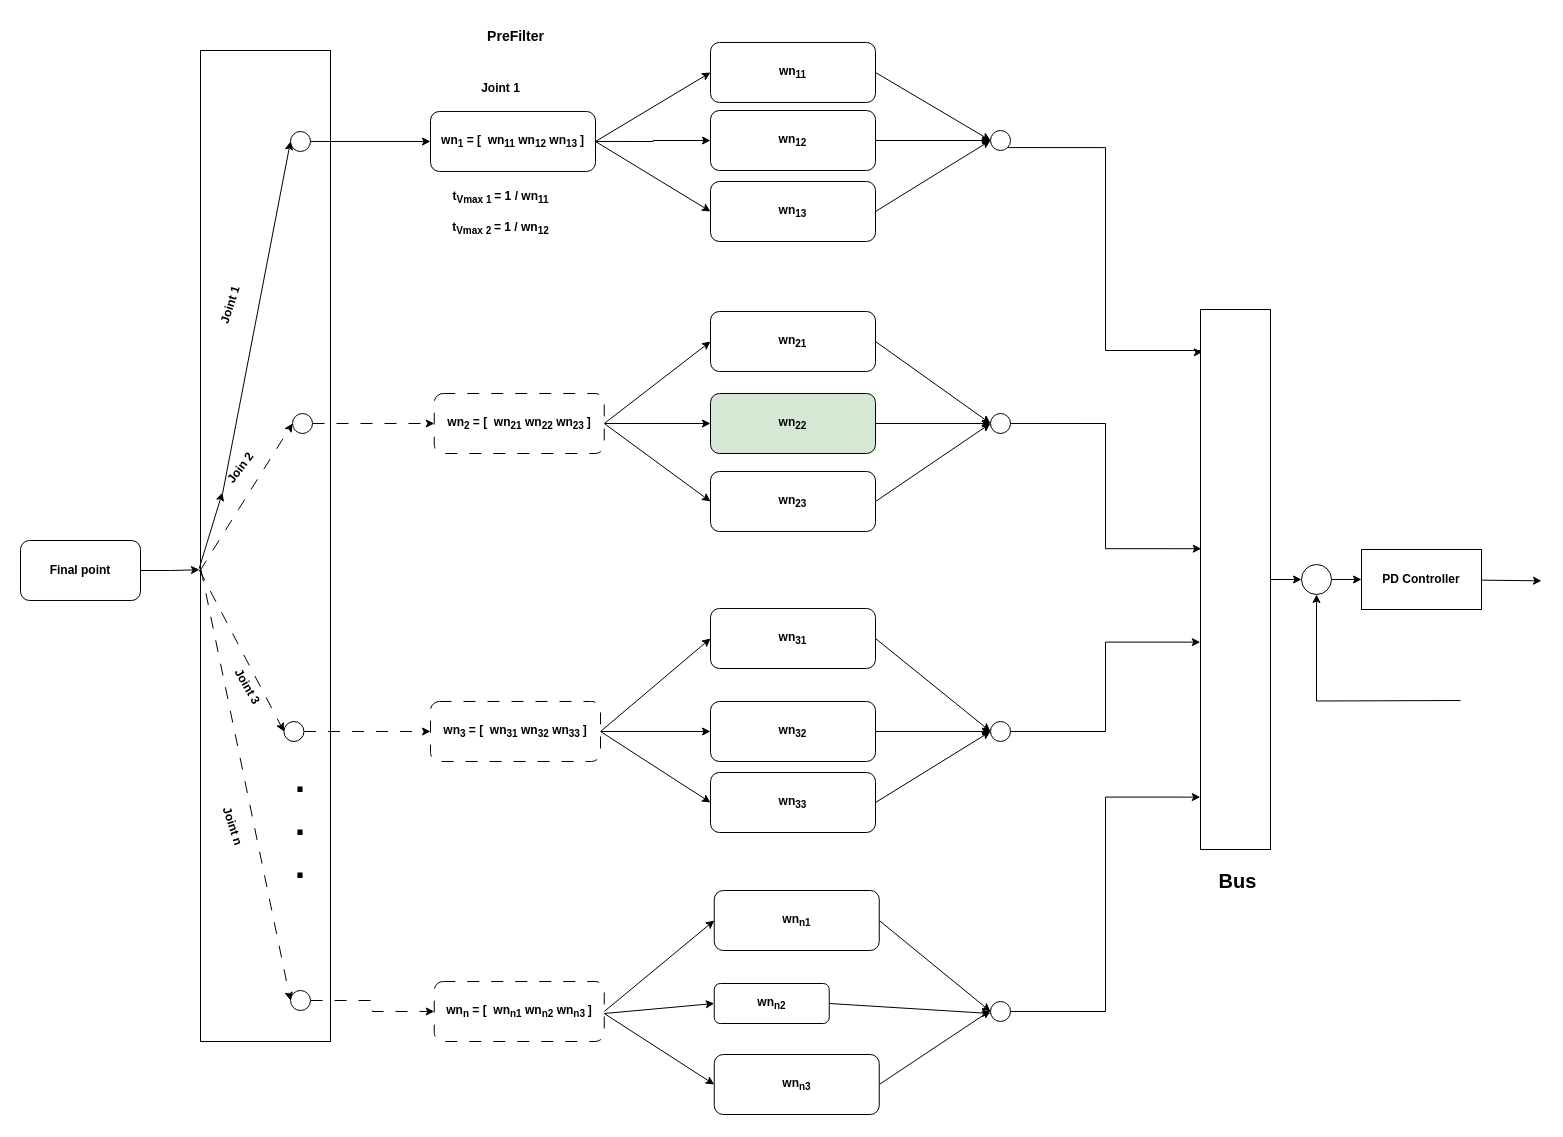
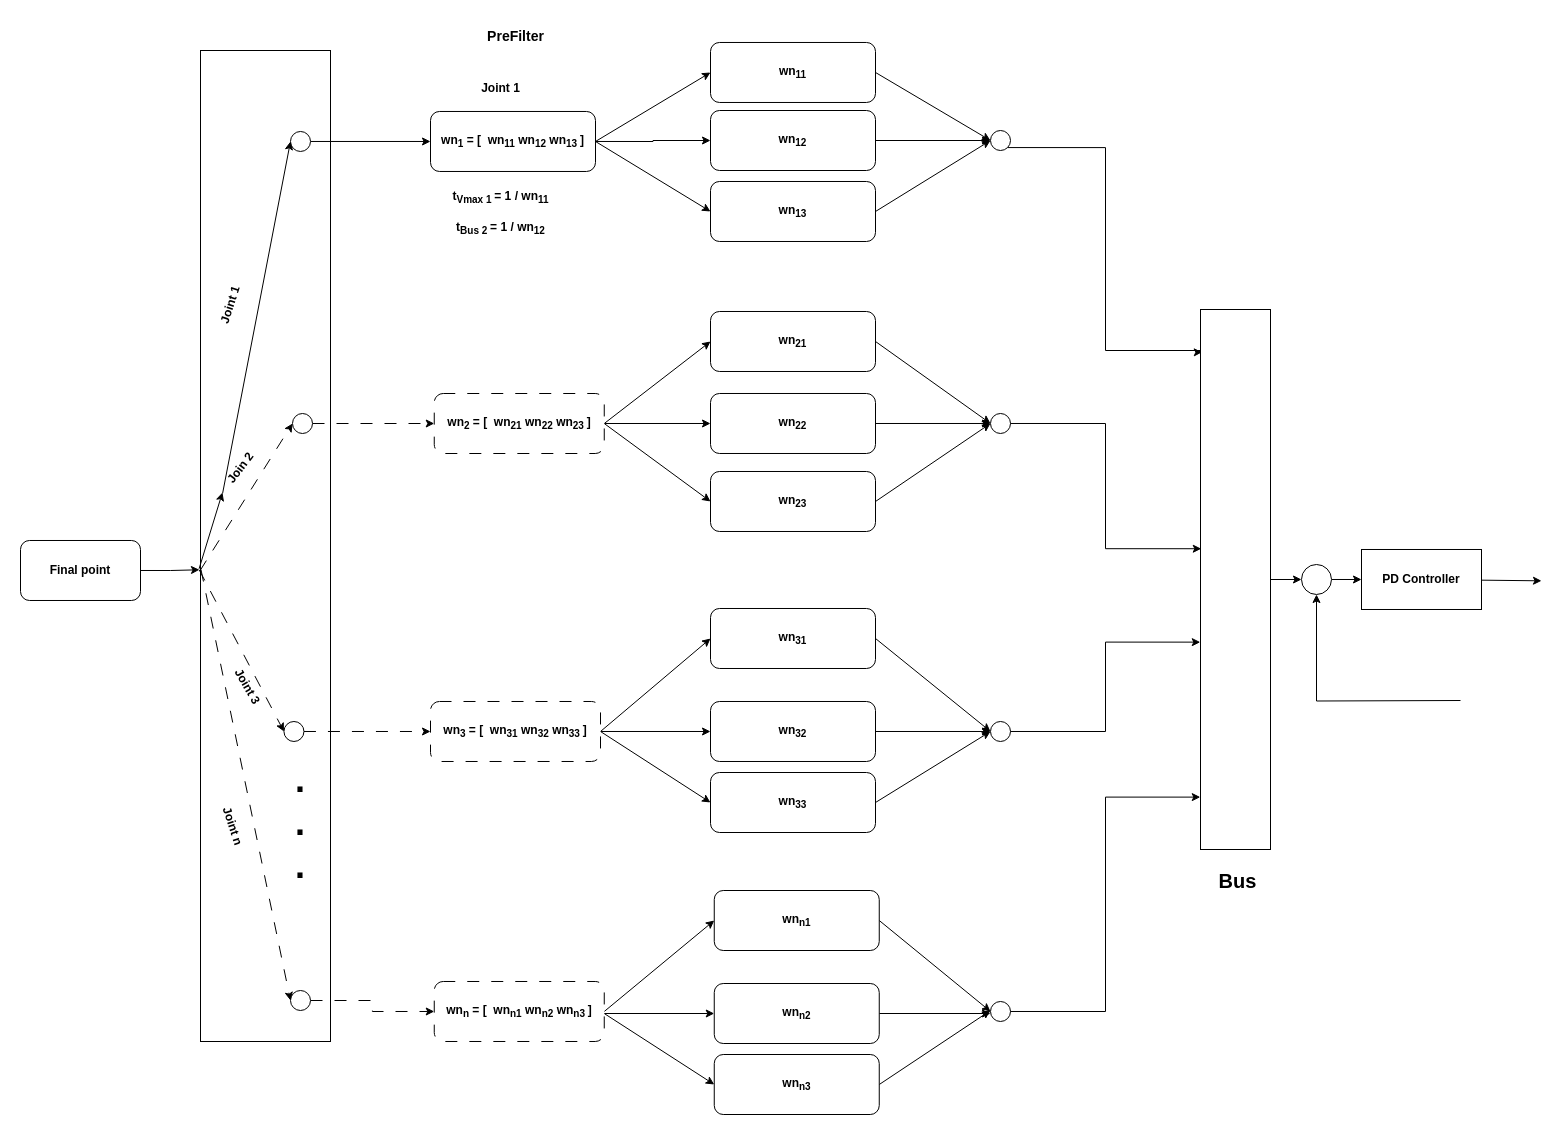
- <mxCell id="72" value="&lt;b&gt;t&lt;sub&gt;Vmax 2&amp;nbsp;&lt;/sub&gt;= 1 / wn&lt;sub&gt;12&lt;/sub&gt;&lt;/b&gt;" style="text;html=1;align=center;verticalAlign=middle;resizable=0;points=[];autosize=1;strokeColor=none;fillColor=none;" vertex="1" parent="1"><mxGeometry x="440" y="213" width="120" height="30" as="geometry" /></mxCell>
+ <mxCell id="72" value="&lt;b&gt;t&lt;sub&gt;Bus 2&amp;nbsp;&lt;/sub&gt;= 1 / wn&lt;sub&gt;12&lt;/sub&gt;&lt;/b&gt;" style="text;html=1;align=center;verticalAlign=middle;resizable=0;points=[];autosize=1;strokeColor=none;fillColor=none;" vertex="1" parent="1"><mxGeometry x="440" y="213" width="120" height="30" as="geometry" /></mxCell>
- <mxCell id="51" value="wn&lt;sub&gt;22&lt;/sub&gt;" style="rounded=1;whiteSpace=wrap;html=1;shadow=0;fontStyle=1;fillColor=#d5e8d4;" vertex="1" parent="1"><mxGeometry x="710" y="392.99" width="165" height="60" as="geometry" /></mxCell>
+ <mxCell id="51" value="wn&lt;sub&gt;22&lt;/sub&gt;" style="rounded=1;whiteSpace=wrap;html=1;shadow=0;fontStyle=1" vertex="1" parent="1"><mxGeometry x="710" y="392.99" width="165" height="60" as="geometry" /></mxCell>
- <mxCell id="66" value="wn&lt;sub&gt;n2&lt;/sub&gt;" style="rounded=1;whiteSpace=wrap;html=1;shadow=0;fontStyle=1" vertex="1" parent="1"><mxGeometry x="713.75" y="983" width="115" height="40" as="geometry" /></mxCell>
+ <mxCell id="66" value="wn&lt;sub&gt;n2&lt;/sub&gt;" style="rounded=1;whiteSpace=wrap;html=1;shadow=0;fontStyle=1" vertex="1" parent="1"><mxGeometry x="713.75" y="983" width="165" height="60" as="geometry" /></mxCell>
